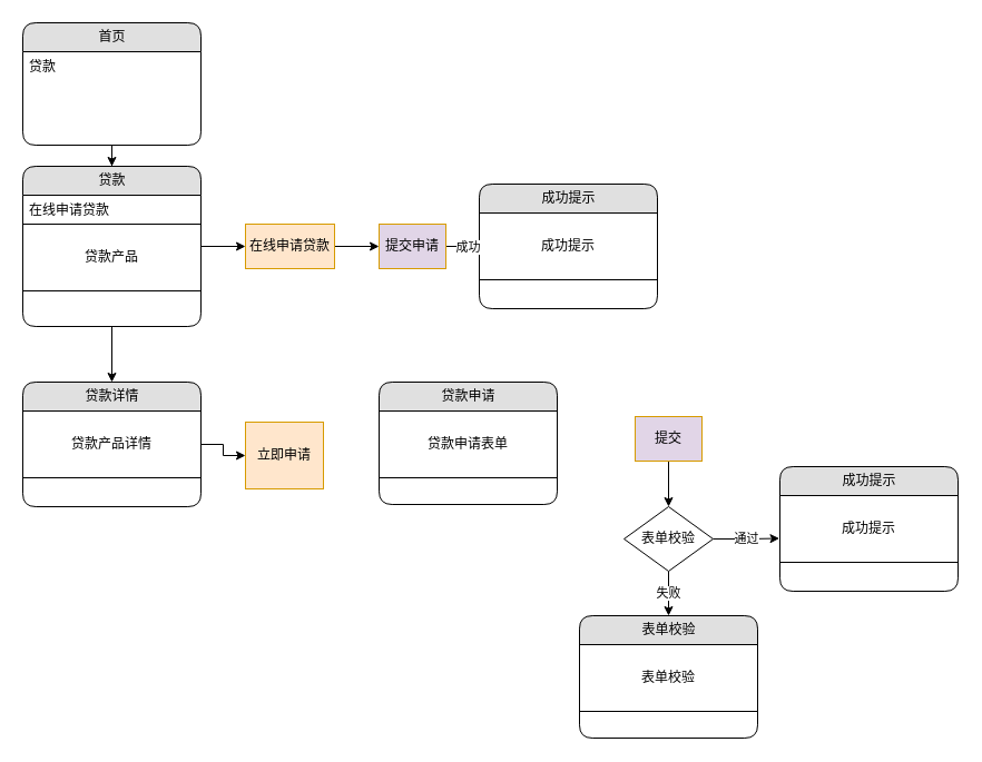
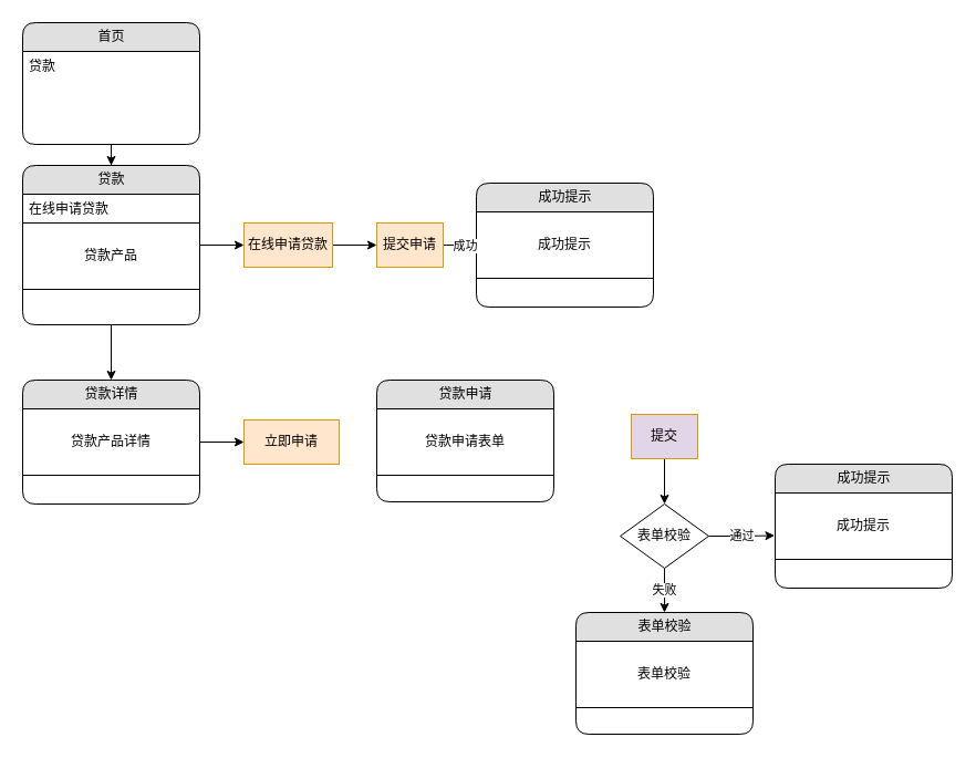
- <mxCell id="17" value="提交申请" style="rounded=0;whiteSpace=wrap;html=1;fillColor=#e1d5e7;strokeColor=#d79b00;" parent="1" vertex="1"><mxGeometry x="340" y="201" width="60" height="40" as="geometry" /></mxCell>
+ <mxCell id="17" value="提交申请" style="rounded=0;whiteSpace=wrap;html=1;fillColor=#ffe6cc;strokeColor=#d79b00;" parent="1" vertex="1"><mxGeometry x="340" y="201" width="60" height="40" as="geometry" /></mxCell>
- <mxCell id="20" value="立即申请" style="rounded=0;whiteSpace=wrap;html=1;fillColor=#ffe6cc;strokeColor=#d79b00;" parent="1" vertex="1"><mxGeometry x="220" y="379" width="70" height="60" as="geometry" /></mxCell>
+ <mxCell id="20" value="立即申请" style="rounded=0;whiteSpace=wrap;html=1;fillColor=#ffe6cc;strokeColor=#d79b00;" parent="1" vertex="1"><mxGeometry x="220" y="379" width="86" height="40" as="geometry" /></mxCell>
